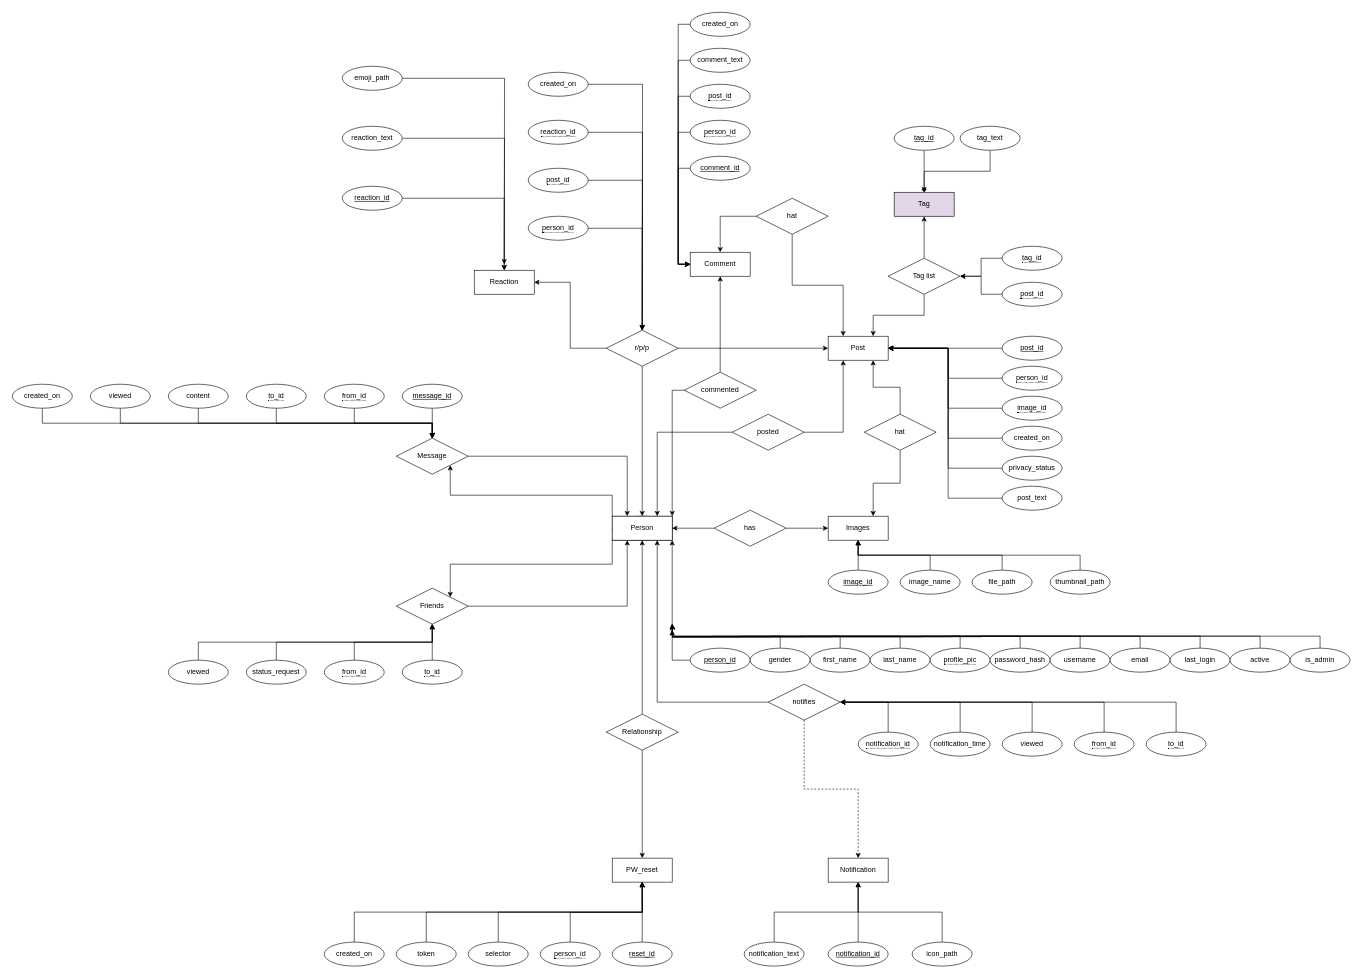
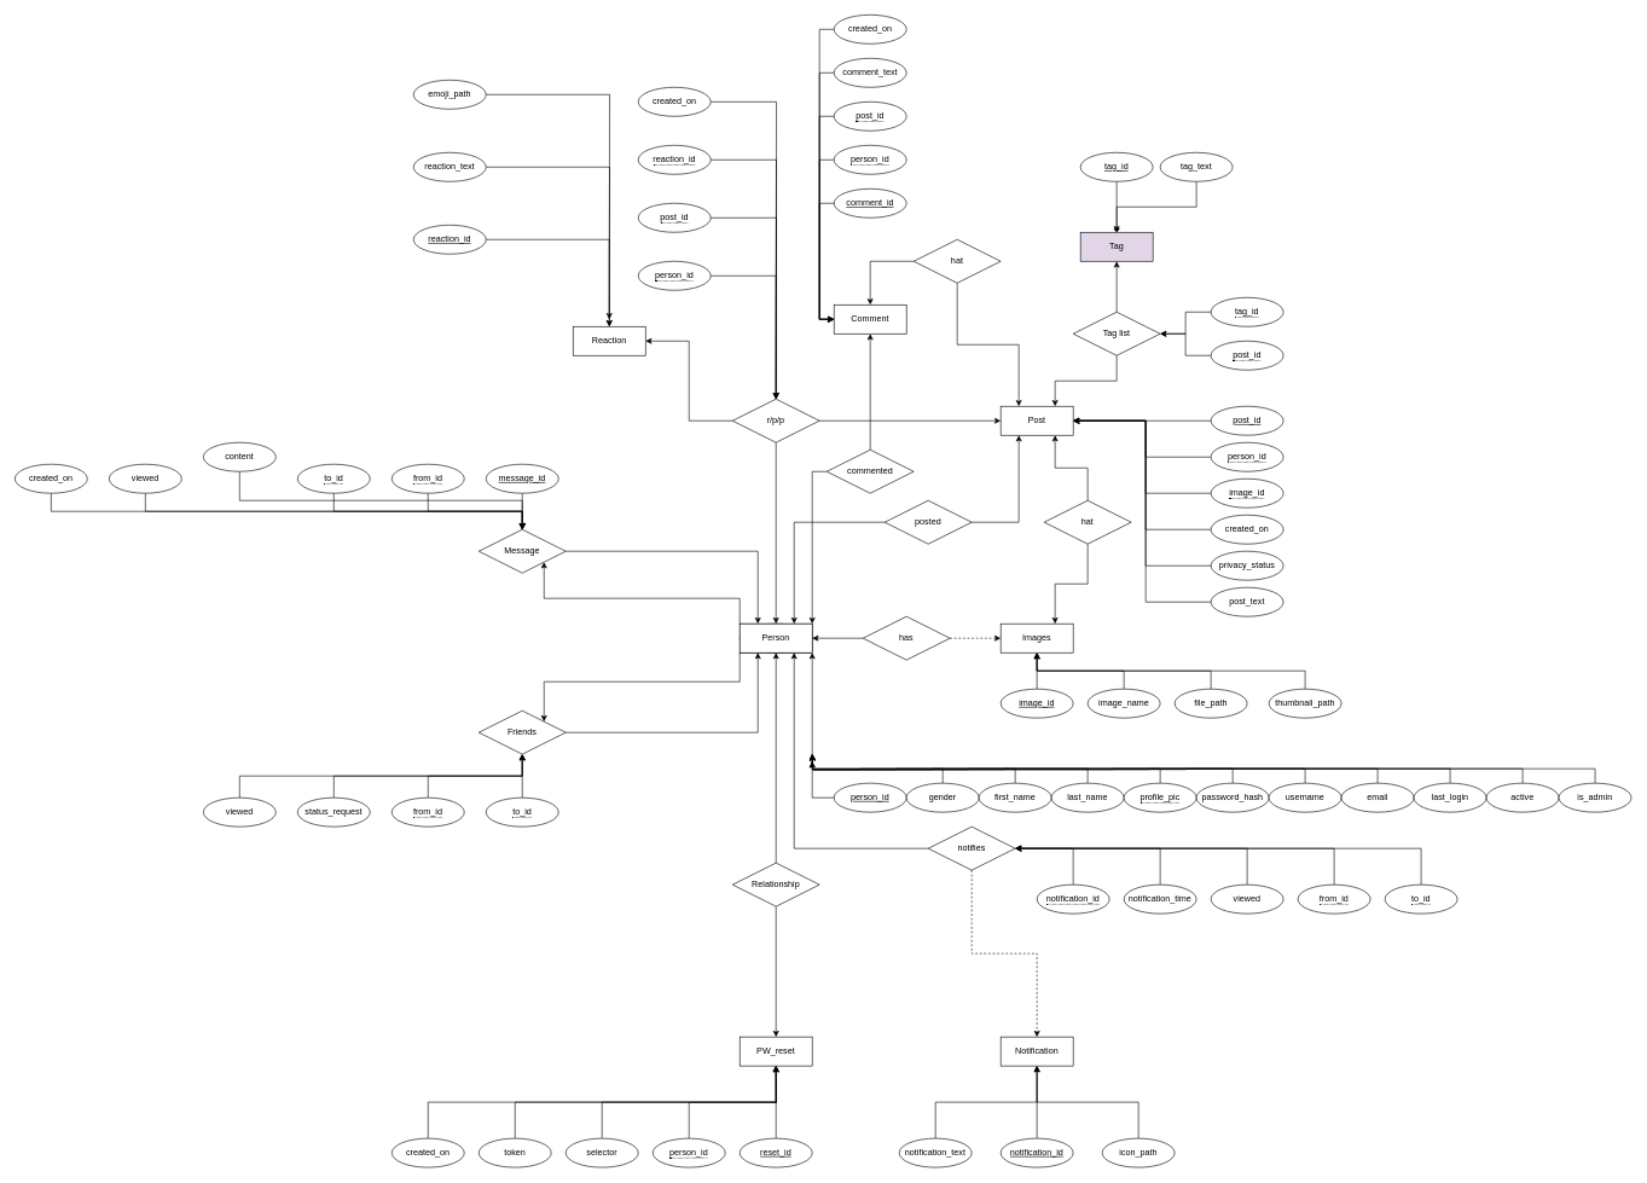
- <mxCell id="161" value="content" style="ellipse;whiteSpace=wrap;html=1;align=center;" vertex="1" parent="1"><mxGeometry x="280" y="640" width="100" height="40" as="geometry" /></mxCell>
+ <mxCell id="161" value="content" style="ellipse;whiteSpace=wrap;html=1;align=center;" vertex="1" parent="1"><mxGeometry x="280" y="610" width="100" height="40" as="geometry" /></mxCell>
- <mxCell id="40" style="edgeStyle=orthogonalEdgeStyle;rounded=0;orthogonalLoop=1;jettySize=auto;html=1;entryX=0;entryY=0.5;entryDx=0;entryDy=0;" edge="1" parent="1" source="42" target="7"><mxGeometry relative="1" as="geometry" /></mxCell>
+ <mxCell id="40" style="edgeStyle=orthogonalEdgeStyle;rounded=0;orthogonalLoop=1;jettySize=auto;html=1;entryX=0;entryY=0.5;entryDx=0;entryDy=0;dashed=1;" edge="1" parent="1" source="42" target="7"><mxGeometry relative="1" as="geometry" /></mxCell>
